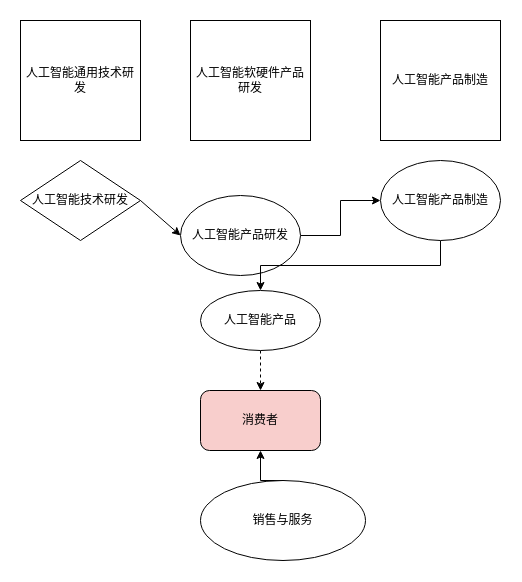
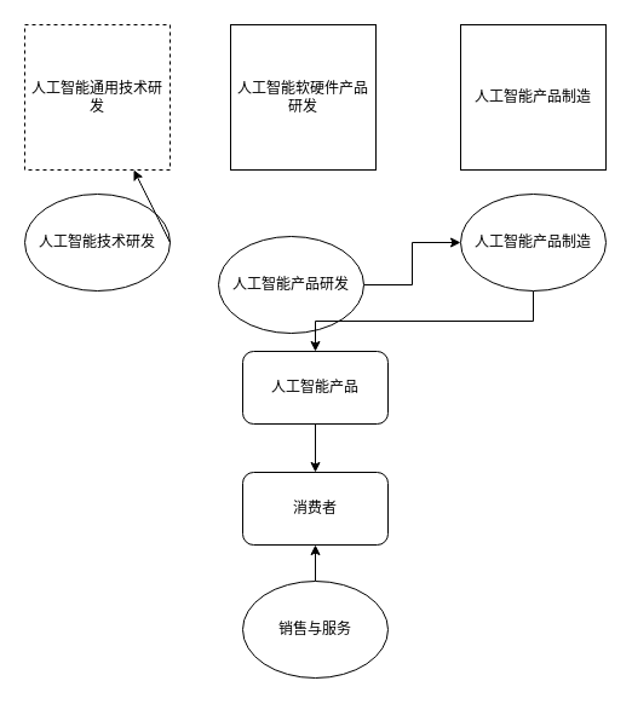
- <mxCell id="3" value="人工智能通用技术研发" style="whiteSpace=wrap;html=1;aspect=fixed;align=center;" vertex="1" parent="1"><mxGeometry x="20" y="20" width="120" height="120" as="geometry" /></mxCell>
+ <mxCell id="3" value="人工智能通用技术研发" style="whiteSpace=wrap;html=1;aspect=fixed;align=center;dashed=1;" vertex="1" parent="1"><mxGeometry x="20" y="20" width="120" height="120" as="geometry" /></mxCell>
- <mxCell id="2" value="人工智能技术研发" style="rhombus;whiteSpace=wrap;html=1;" vertex="1" parent="1"><mxGeometry x="20" y="160" width="120" height="80" as="geometry" /></mxCell>
+ <mxCell id="2" value="人工智能技术研发" style="ellipse;whiteSpace=wrap;html=1;" vertex="1" parent="1"><mxGeometry x="20" y="160" width="120" height="80" as="geometry" /></mxCell>
- <mxCell id="15" value="" style="endArrow=classic;html=1;rounded=0;exitX=1;exitY=0.5;exitDx=0;exitDy=0;entryX=0;entryY=0.5;entryDx=0;entryDy=0;" edge="1" parent="1" source="2" target="5"><mxGeometry width="50" height="50" relative="1" as="geometry"><mxPoint x="360" y="280" as="sourcePoint" /><mxPoint x="410" y="230" as="targetPoint" /></mxGeometry></mxCell>
+ <mxCell id="15" value="" style="endArrow=classic;html=1;rounded=0;exitX=1;exitY=0.5;exitDx=0;exitDy=0;" edge="1" parent="1" source="2" target="3"><mxGeometry width="50" height="50" relative="1" as="geometry"><mxPoint x="360" y="280" as="sourcePoint" /><mxPoint x="410" y="230" as="targetPoint" /></mxGeometry></mxCell>
- <mxCell id="11" value="人工智能产品" style="ellipse;whiteSpace=wrap;html=1;" vertex="1" parent="1"><mxGeometry x="200" y="290" width="120" height="60" as="geometry" /></mxCell>
+ <mxCell id="11" value="人工智能产品" style="rounded=1;whiteSpace=wrap;html=1;" vertex="1" parent="1"><mxGeometry x="200" y="290" width="120" height="60" as="geometry" /></mxCell>
- <mxCell id="10" style="edgeStyle=orthogonalEdgeStyle;rounded=0;orthogonalLoop=1;jettySize=auto;html=1;exitX=0.5;exitY=1;exitDx=0;exitDy=0;entryX=0.5;entryY=0;entryDx=0;entryDy=0;dashed=1;" edge="1" parent="1" source="11" target="14"><mxGeometry relative="1" as="geometry" /></mxCell>
+ <mxCell id="10" style="edgeStyle=orthogonalEdgeStyle;rounded=0;orthogonalLoop=1;jettySize=auto;html=1;exitX=0.5;exitY=1;exitDx=0;exitDy=0;entryX=0.5;entryY=0;entryDx=0;entryDy=0;" edge="1" parent="1" source="11" target="14"><mxGeometry relative="1" as="geometry" /></mxCell>
- <mxCell id="14" value="消费者" style="rounded=1;whiteSpace=wrap;html=1;fillColor=#f8cecc;" vertex="1" parent="1"><mxGeometry x="200" y="390" width="120" height="60" as="geometry" /></mxCell>
+ <mxCell id="14" value="消费者" style="rounded=1;whiteSpace=wrap;html=1;" vertex="1" parent="1"><mxGeometry x="200" y="390" width="120" height="60" as="geometry" /></mxCell>
- <mxCell id="13" value="销售与服务" style="ellipse;whiteSpace=wrap;html=1;" vertex="1" parent="1"><mxGeometry x="200" y="480" width="165" height="80" as="geometry" /></mxCell>
+ <mxCell id="13" value="销售与服务" style="ellipse;whiteSpace=wrap;html=1;" vertex="1" parent="1"><mxGeometry x="200" y="480" width="120" height="80" as="geometry" /></mxCell>
